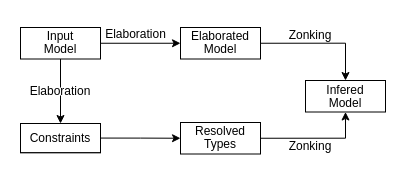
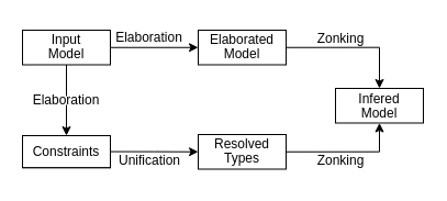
+ <mxCell id="10" value="Unification" style="text;html=1;strokeColor=none;fillColor=none;align=center;verticalAlign=middle;whiteSpace=wrap;rounded=0;fontStyle=0" vertex="1" parent="1"><mxGeometry x="106" y="131" width="60" height="30" as="geometry" /></mxCell>
